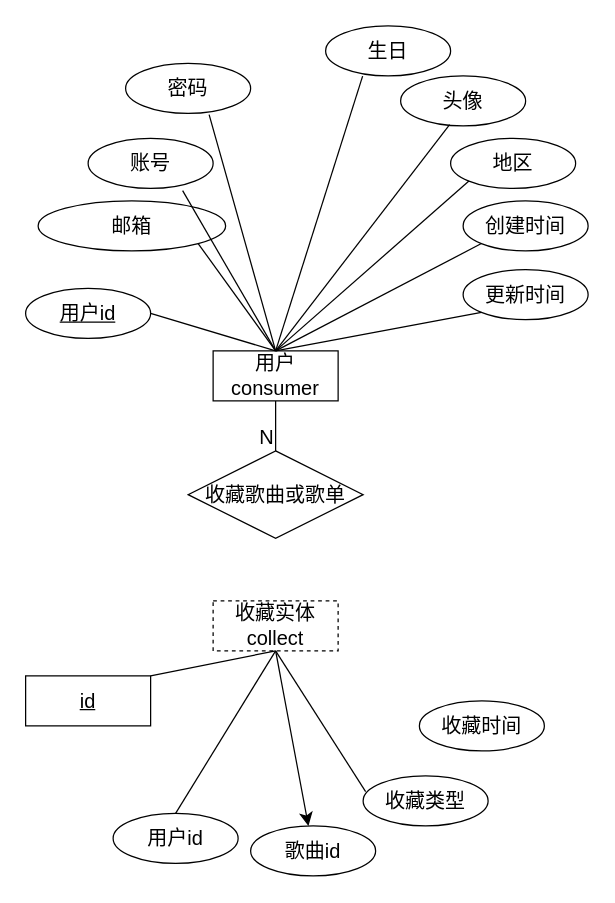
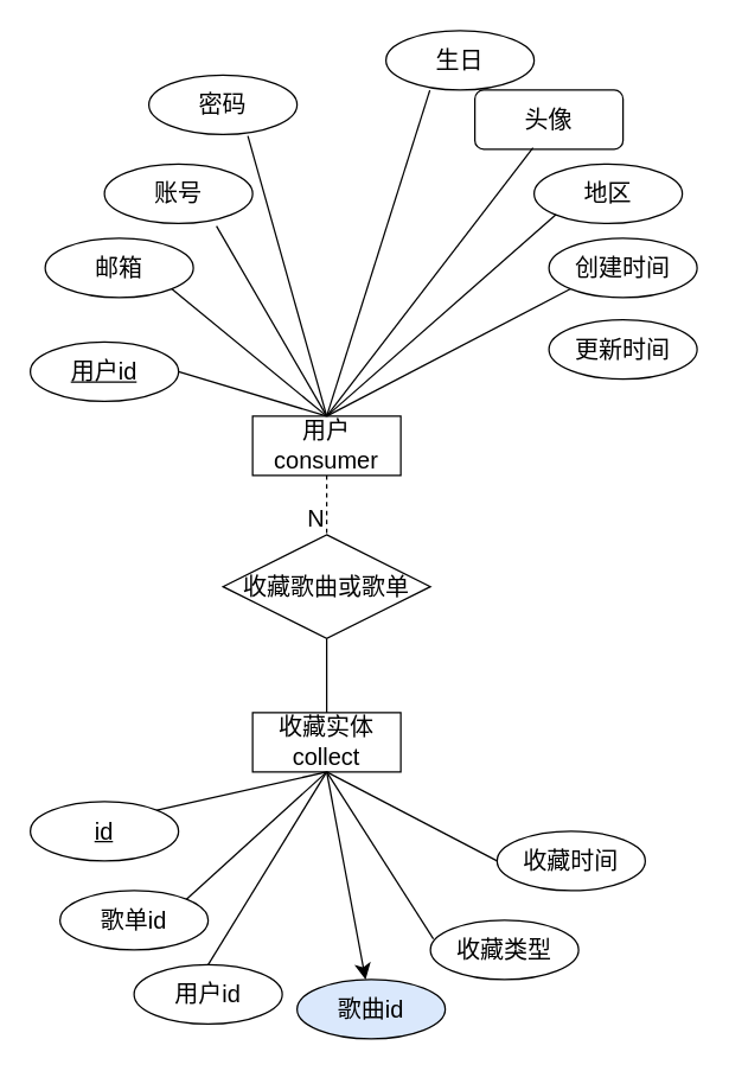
- <mxCell id="12" value="头像" style="ellipse;whiteSpace=wrap;html=1;align=center;fontSize=16;" vertex="1" parent="1"><mxGeometry x="320" y="60" width="100" height="40" as="geometry" /></mxCell>
+ <mxCell id="12" value="头像" style="whiteSpace=wrap;html=1;align=center;fontSize=16;rounded=1;" vertex="1" parent="1"><mxGeometry x="320" y="60" width="100" height="40" as="geometry" /></mxCell>
- <mxCell id="13" value="邮箱" style="ellipse;whiteSpace=wrap;html=1;align=center;fontSize=16;" vertex="1" parent="1"><mxGeometry x="30" y="160" width="150" height="40" as="geometry" /></mxCell>
+ <mxCell id="13" value="邮箱" style="ellipse;whiteSpace=wrap;html=1;align=center;fontSize=16;" vertex="1" parent="1"><mxGeometry x="30" y="160" width="100" height="40" as="geometry" /></mxCell>
- <mxCell id="38" value="" style="endArrow=none;html=1;rounded=0;fontSize=12;startSize=8;endSize=8;curved=1;exitX=0.5;exitY=0;exitDx=0;exitDy=0;entryX=0;entryY=1;entryDx=0;entryDy=0;" edge="1" parent="1" source="3" target="11"><mxGeometry relative="1" as="geometry"><mxPoint x="310" y="250" as="sourcePoint" /><mxPoint x="470" y="250" as="targetPoint" /></mxGeometry></mxCell>
- <mxCell id="14" value="" style="endArrow=none;html=1;rounded=0;fontSize=12;startSize=8;endSize=8;curved=1;exitX=0.5;exitY=1;exitDx=0;exitDy=0;entryX=0.5;entryY=0;entryDx=0;entryDy=0;" edge="1" parent="1" source="3" target="4"><mxGeometry relative="1" as="geometry"><mxPoint x="70" y="420" as="sourcePoint" /><mxPoint x="220" y="350" as="targetPoint" /></mxGeometry></mxCell>
+ <mxCell id="14" value="" style="endArrow=none;html=1;rounded=0;fontSize=12;startSize=8;endSize=8;curved=1;exitX=0.5;exitY=1;exitDx=0;exitDy=0;entryX=0.5;entryY=0;entryDx=0;entryDy=0;dashed=1;" edge="1" parent="1" source="3" target="4"><mxGeometry relative="1" as="geometry"><mxPoint x="70" y="420" as="sourcePoint" /><mxPoint x="220" y="350" as="targetPoint" /></mxGeometry></mxCell>
+ <mxCell id="16" value="" style="endArrow=none;html=1;rounded=0;fontSize=12;startSize=8;endSize=8;curved=1;exitX=0.5;exitY=1;exitDx=0;exitDy=0;entryX=0.5;entryY=0;entryDx=0;entryDy=0;" edge="1" parent="1" source="4" target="2"><mxGeometry relative="1" as="geometry"><mxPoint x="110" y="440" as="sourcePoint" /><mxPoint x="270" y="440" as="targetPoint" /></mxGeometry></mxCell>
- <mxCell id="2" value="收藏实体collect" style="whiteSpace=wrap;html=1;align=center;fontSize=16;dashed=1;" vertex="1" parent="1"><mxGeometry x="170" y="480" width="100" height="40" as="geometry" /></mxCell>
+ <mxCell id="2" value="收藏实体collect" style="whiteSpace=wrap;html=1;align=center;fontSize=16;" vertex="1" parent="1"><mxGeometry x="170" y="480" width="100" height="40" as="geometry" /></mxCell>
+ <mxCell id="28" value="" style="endArrow=none;html=1;rounded=0;fontSize=12;startSize=8;endSize=8;curved=1;exitX=0.5;exitY=1;exitDx=0;exitDy=0;entryX=0;entryY=0.5;entryDx=0;entryDy=0;" edge="1" parent="1" source="2" target="22"><mxGeometry relative="1" as="geometry"><mxPoint x="330" y="580" as="sourcePoint" /><mxPoint x="490" y="580" as="targetPoint" /></mxGeometry></mxCell>
- <mxCell id="17" value="id" style="whiteSpace=wrap;html=1;align=center;fontStyle=4;fontSize=16;rounded=0;" vertex="1" parent="1"><mxGeometry x="20" y="540" width="100" height="40" as="geometry" /></mxCell>
+ <mxCell id="17" value="id" style="ellipse;whiteSpace=wrap;html=1;align=center;fontStyle=4;fontSize=16;" vertex="1" parent="1"><mxGeometry x="20" y="540" width="100" height="40" as="geometry" /></mxCell>
+ <mxCell id="24" value="" style="endArrow=none;html=1;rounded=0;fontSize=12;startSize=8;endSize=8;curved=1;exitX=1;exitY=0;exitDx=0;exitDy=0;entryX=0.5;entryY=1;entryDx=0;entryDy=0;" edge="1" parent="1" source="21" target="2"><mxGeometry relative="1" as="geometry"><mxPoint x="190" y="580" as="sourcePoint" /><mxPoint x="350" y="580" as="targetPoint" /></mxGeometry></mxCell>
+ <mxCell id="21" value="歌单id" style="ellipse;whiteSpace=wrap;html=1;align=center;fontSize=16;" vertex="1" parent="1"><mxGeometry x="40" y="600" width="100" height="40" as="geometry" /></mxCell>
- <mxCell id="20" value="歌曲id" style="ellipse;whiteSpace=wrap;html=1;align=center;fontSize=16;" vertex="1" parent="1"><mxGeometry x="200" y="660" width="100" height="40" as="geometry" /></mxCell>
+ <mxCell id="20" value="歌曲id" style="ellipse;whiteSpace=wrap;html=1;align=center;fontSize=16;fillColor=#dae8fc;" vertex="1" parent="1"><mxGeometry x="200" y="660" width="100" height="40" as="geometry" /></mxCell>
